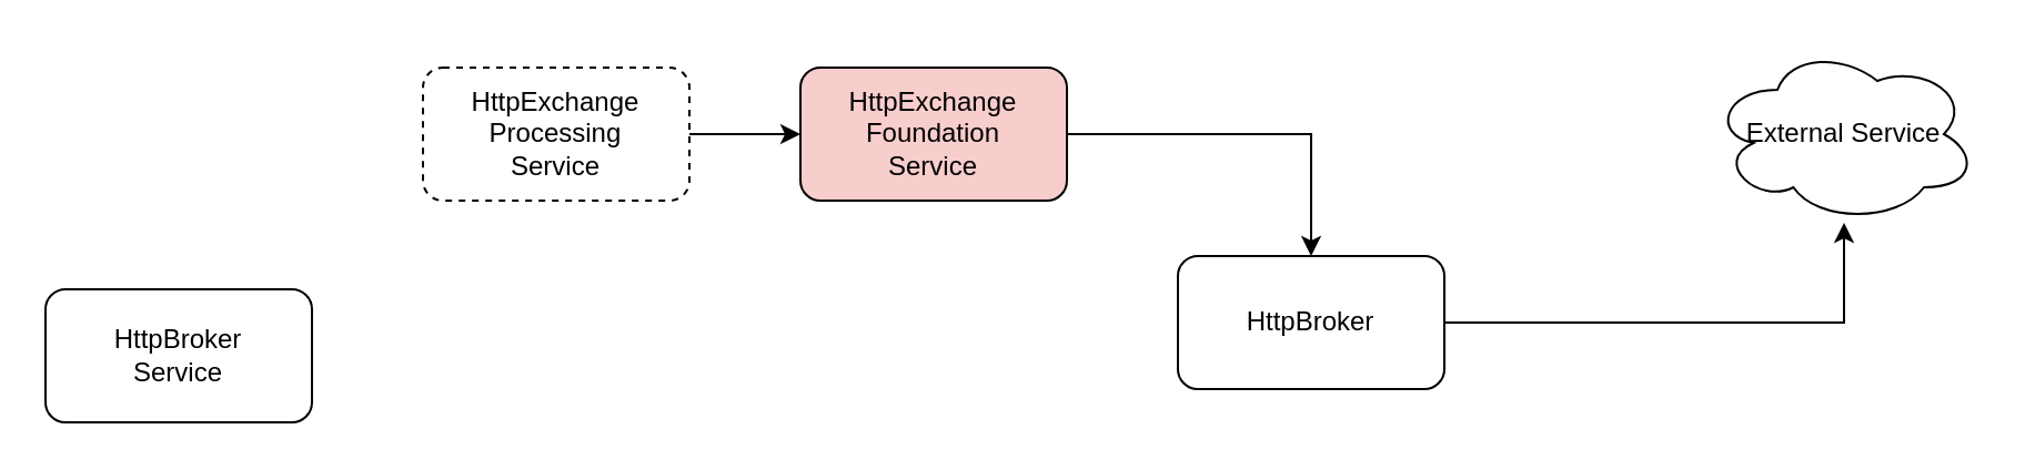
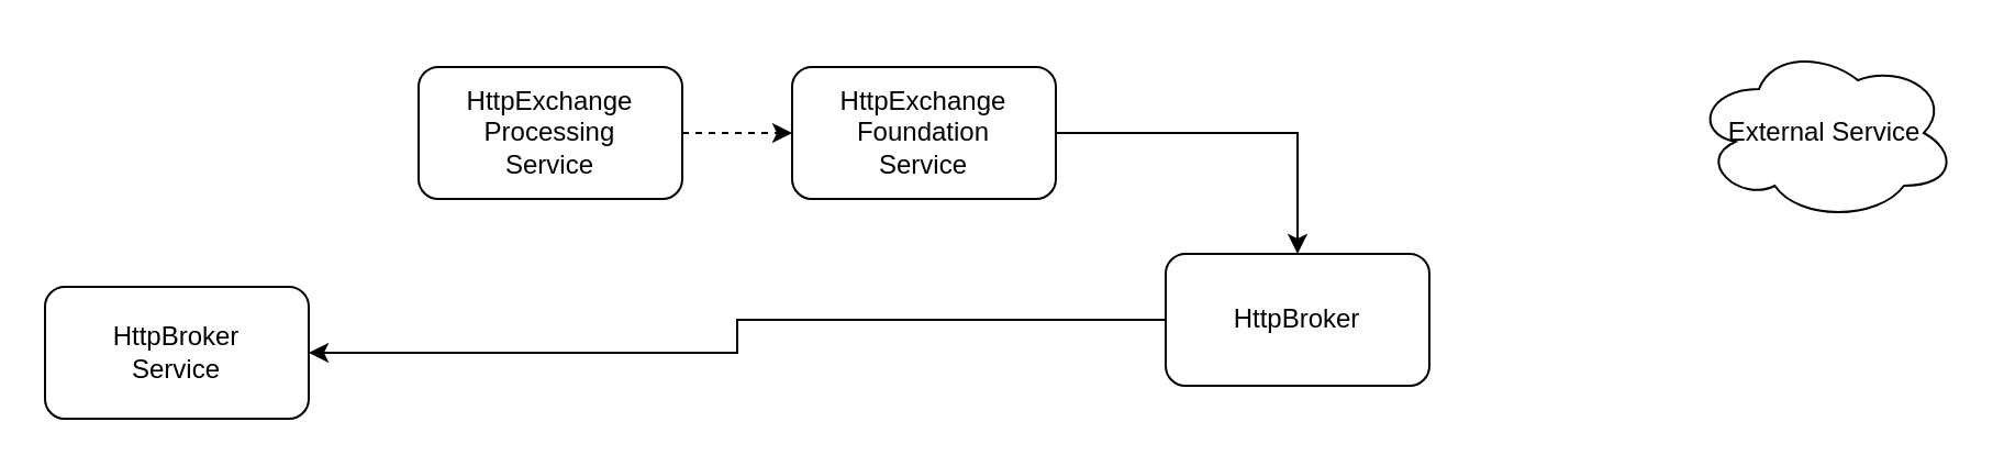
- <mxCell id="8" value="HttpExchange&lt;br&gt;Processing&lt;br&gt;Service" style="rounded=1;whiteSpace=wrap;html=1;dashed=1;" vertex="1" parent="1"><mxGeometry x="190" y="30" width="120" height="60" as="geometry" /></mxCell>
+ <mxCell id="8" value="HttpExchange&lt;br&gt;Processing&lt;br&gt;Service" style="rounded=1;whiteSpace=wrap;html=1;" vertex="1" parent="1"><mxGeometry x="190" y="30" width="120" height="60" as="geometry" /></mxCell>
- <mxCell id="7" value="" style="edgeStyle=orthogonalEdgeStyle;rounded=0;orthogonalLoop=1;jettySize=auto;html=1;" edge="1" parent="1" source="8" target="6"><mxGeometry relative="1" as="geometry" /></mxCell>
+ <mxCell id="7" value="" style="edgeStyle=orthogonalEdgeStyle;rounded=0;orthogonalLoop=1;jettySize=auto;html=1;dashed=1;" edge="1" parent="1" source="8" target="6"><mxGeometry relative="1" as="geometry" /></mxCell>
- <mxCell id="6" value="HttpExchange Foundation&lt;br&gt;Service" style="rounded=1;whiteSpace=wrap;html=1;fillColor=#f8cecc;" vertex="1" parent="1"><mxGeometry x="360" y="30" width="120" height="60" as="geometry" /></mxCell>
+ <mxCell id="6" value="HttpExchange Foundation&lt;br&gt;Service" style="rounded=1;whiteSpace=wrap;html=1;" vertex="1" parent="1"><mxGeometry x="360" y="30" width="120" height="60" as="geometry" /></mxCell>
- <mxCell id="2" style="edgeStyle=orthogonalEdgeStyle;rounded=0;orthogonalLoop=1;jettySize=auto;html=1;" edge="1" parent="1" source="3" target="4"><mxGeometry relative="1" as="geometry" /></mxCell>
+ <mxCell id="2" style="edgeStyle=orthogonalEdgeStyle;rounded=0;orthogonalLoop=1;jettySize=auto;html=1;" edge="1" parent="1" source="3" target="9"><mxGeometry relative="1" as="geometry" /></mxCell>
